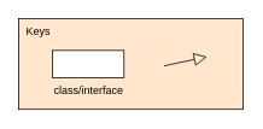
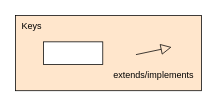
- <mxCell id="6" value="class/interface" style="text;html=1;strokeColor=none;fillColor=none;align=center;verticalAlign=middle;whiteSpace=wrap;rounded=0;" vertex="1" parent="2"><mxGeometry x="45.526" y="70" width="62.665" height="20" as="geometry" /></mxCell>
+ <mxCell id="5" value="extends/implements" style="text;html=1;strokeColor=none;fillColor=none;align=center;verticalAlign=middle;whiteSpace=wrap;rounded=0;" vertex="1" parent="2"><mxGeometry x="139.021" y="70" width="89.521" height="20" as="geometry" /></mxCell>
